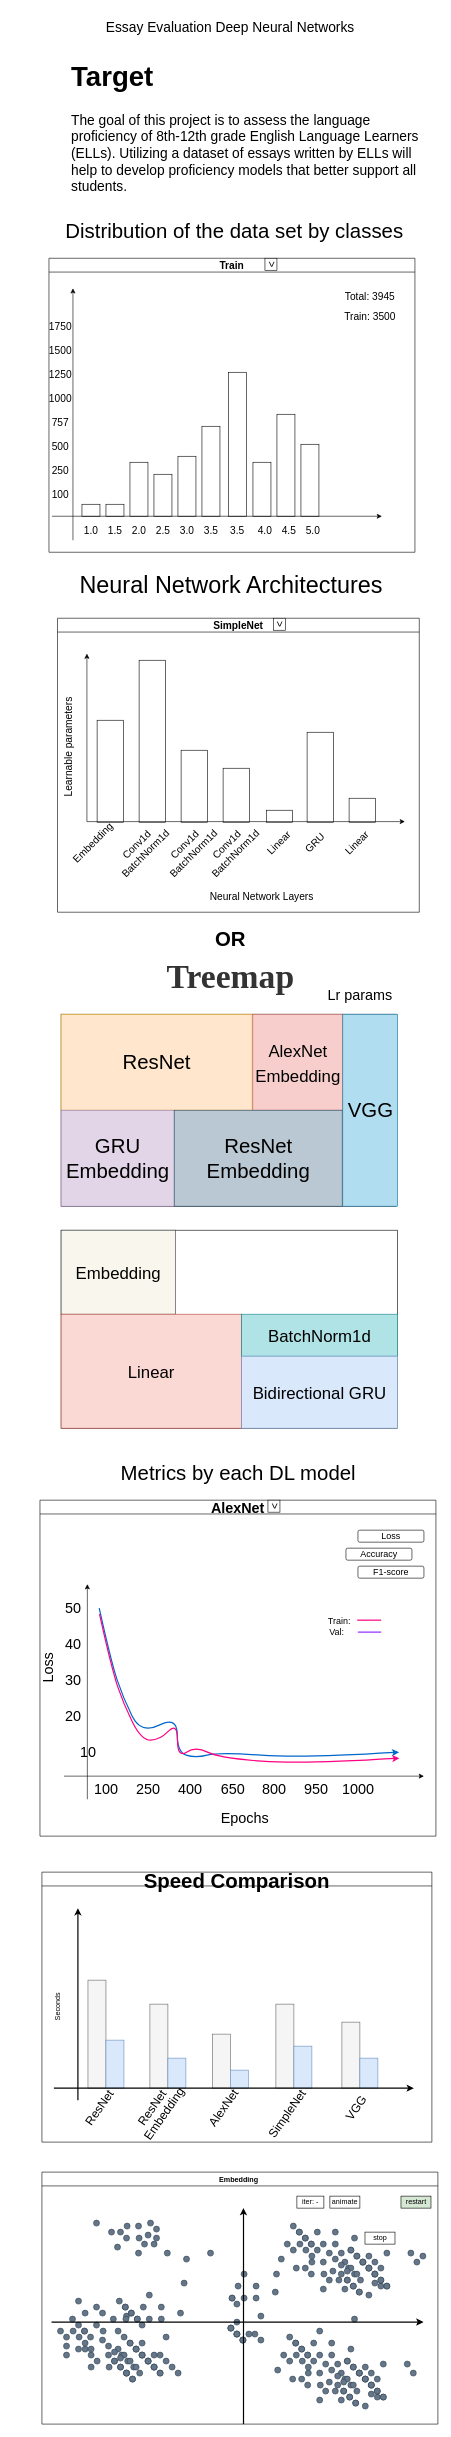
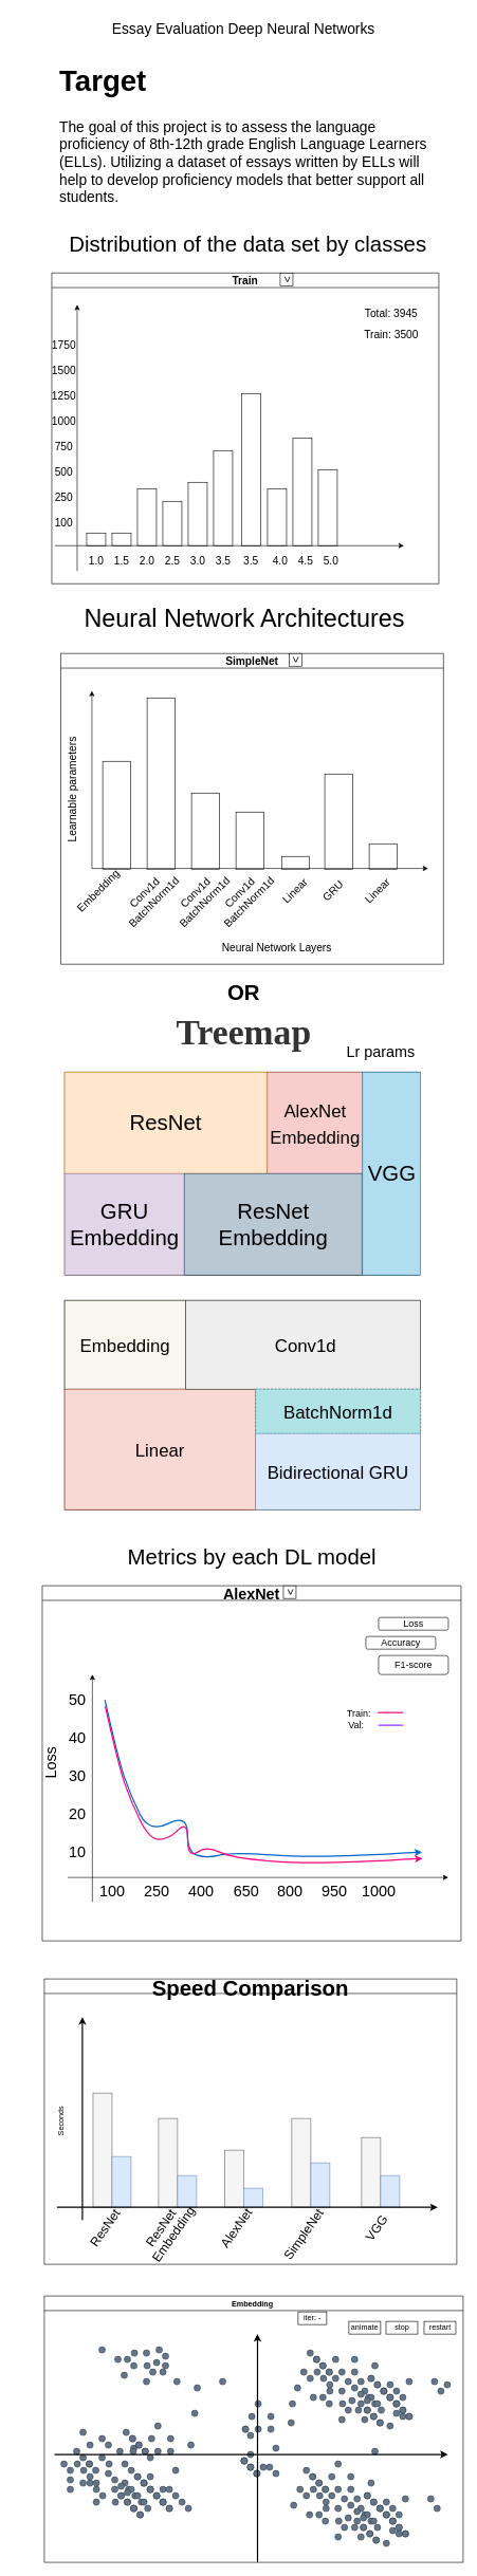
- <mxCell id="3" value="&lt;h1&gt;Target&lt;/h1&gt;&lt;p&gt;The goal of this project is to assess the language proficiency of 8th-12th grade English Language Learners (ELLs). Utilizing a dataset of essays written by ELLs will help to develop proficiency models that better support all students.&lt;/p&gt;&lt;div&gt;&lt;br&gt;&lt;/div&gt;" style="text;html=1;strokeColor=none;fillColor=none;spacing=5;spacingTop=-20;whiteSpace=wrap;overflow=hidden;rounded=0;fontSize=23;" parent="1" vertex="1"><mxGeometry x="113" y="80" width="590" height="260" as="geometry" /></mxCell>
+ <mxCell id="3" value="&lt;h1&gt;Target&lt;/h1&gt;&lt;p&gt;The goal of this project is to assess the language proficiency of 8th-12th grade English Language Learners (ELLs). Utilizing a dataset of essays written by ELLs will help to develop proficiency models that better support all students.&lt;/p&gt;&lt;div&gt;&lt;br&gt;&lt;/div&gt;" style="text;html=1;strokeColor=none;fillColor=none;spacing=5;spacingTop=-20;whiteSpace=wrap;overflow=hidden;rounded=0;fontSize=23;" parent="1" vertex="1"><mxGeometry x="88" y="80" width="590" height="260" as="geometry" /></mxCell>
- <mxCell id="31" value="757" style="text;html=1;strokeColor=none;fillColor=none;align=center;verticalAlign=middle;whiteSpace=wrap;rounded=0;fontSize=17;" parent="26" vertex="1"><mxGeometry x="-11" y="260" width="60" height="30" as="geometry" /></mxCell>
+ <mxCell id="31" value="750" style="text;html=1;strokeColor=none;fillColor=none;align=center;verticalAlign=middle;whiteSpace=wrap;rounded=0;fontSize=17;" parent="26" vertex="1"><mxGeometry x="-11" y="260" width="60" height="30" as="geometry" /></mxCell>
+ <mxCell id="70" value="&lt;font style=&quot;font-size: 28px;&quot;&gt;&amp;nbsp;Conv1d&lt;/font&gt;" style="rounded=0;whiteSpace=wrap;html=1;labelBackgroundColor=none;labelBorderColor=none;fontSize=34;fillColor=#eeeeee;strokeColor=#36393d;" parent="1" vertex="1"><mxGeometry x="292" y="2050" width="370" height="140" as="geometry" /></mxCell>
- <mxCell id="71" value="&lt;font style=&quot;font-size: 28px;&quot;&gt;BatchNorm1d&lt;/font&gt;" style="rounded=0;whiteSpace=wrap;html=1;labelBackgroundColor=none;labelBorderColor=none;fontSize=34;fillColor=#b0e3e6;strokeColor=#0e8088;" parent="1" vertex="1"><mxGeometry x="402" y="2190" width="260" height="70" as="geometry" /></mxCell>
+ <mxCell id="71" value="&lt;font style=&quot;font-size: 28px;&quot;&gt;BatchNorm1d&lt;/font&gt;" style="rounded=0;whiteSpace=wrap;html=1;labelBackgroundColor=none;labelBorderColor=none;fontSize=34;fillColor=#b0e3e6;strokeColor=#0e8088;dashed=1;" parent="1" vertex="1"><mxGeometry x="402" y="2190" width="260" height="70" as="geometry" /></mxCell>
- <mxCell id="93" value="F1-score" style="rounded=1;whiteSpace=wrap;html=1;fontSize=15;" vertex="1" parent="75"><mxGeometry x="530" y="110" width="110" height="20" as="geometry" /></mxCell>
+ <mxCell id="93" value="F1-score" style="rounded=1;whiteSpace=wrap;html=1;fontSize=15;" vertex="1" parent="75"><mxGeometry x="530" y="110" width="110" height="30" as="geometry" /></mxCell>
- <mxCell id="89" value="10" style="text;html=1;align=center;verticalAlign=middle;resizable=0;points=[];autosize=1;strokeColor=none;fillColor=none;fontSize=24;" vertex="1" parent="75"><mxGeometry x="55" y="400" width="50" height="40" as="geometry" /></mxCell>
+ <mxCell id="89" value="10" style="text;html=1;align=center;verticalAlign=middle;resizable=0;points=[];autosize=1;strokeColor=none;fillColor=none;fontSize=24;" vertex="1" parent="75"><mxGeometry x="30" y="400" width="50" height="40" as="geometry" /></mxCell>
- <mxCell id="76" value="Epochs" style="text;html=1;align=center;verticalAlign=middle;resizable=0;points=[];autosize=1;strokeColor=none;fillColor=none;fontSize=24;" vertex="1" parent="75"><mxGeometry x="291.25" y="510" width="100" height="40" as="geometry" /></mxCell>
- <mxCell id="408" value="iter: -" style="rounded=0;whiteSpace=wrap;html=1;fontSize=12;fontColor=#000000;" vertex="1" parent="122"><mxGeometry x="425" y="40" width="45" height="20" as="geometry" /></mxCell>
+ <mxCell id="408" value="iter: -" style="rounded=0;whiteSpace=wrap;html=1;fontSize=12;fontColor=#000000;" vertex="1" parent="122"><mxGeometry x="400" y="25" width="45" height="20" as="geometry" /></mxCell>
- <mxCell id="411" value="restart" style="rounded=0;whiteSpace=wrap;html=1;fontSize=12;fontColor=#000000;fillColor=#d5e8d4;" vertex="1" parent="122"><mxGeometry x="598.5" y="40" width="50" height="20" as="geometry" /></mxCell>
+ <mxCell id="411" value="restart" style="rounded=0;whiteSpace=wrap;html=1;fontSize=12;fontColor=#000000;" vertex="1" parent="122"><mxGeometry x="598.5" y="40" width="50" height="20" as="geometry" /></mxCell>
- <mxCell id="410" value="stop" style="rounded=0;whiteSpace=wrap;html=1;fontSize=12;fontColor=#000000;" vertex="1" parent="122"><mxGeometry x="538.5" y="100" width="50" height="20" as="geometry" /></mxCell>
+ <mxCell id="410" value="stop" style="rounded=0;whiteSpace=wrap;html=1;fontSize=12;fontColor=#000000;" vertex="1" parent="122"><mxGeometry x="538.5" y="40" width="50" height="20" as="geometry" /></mxCell>
